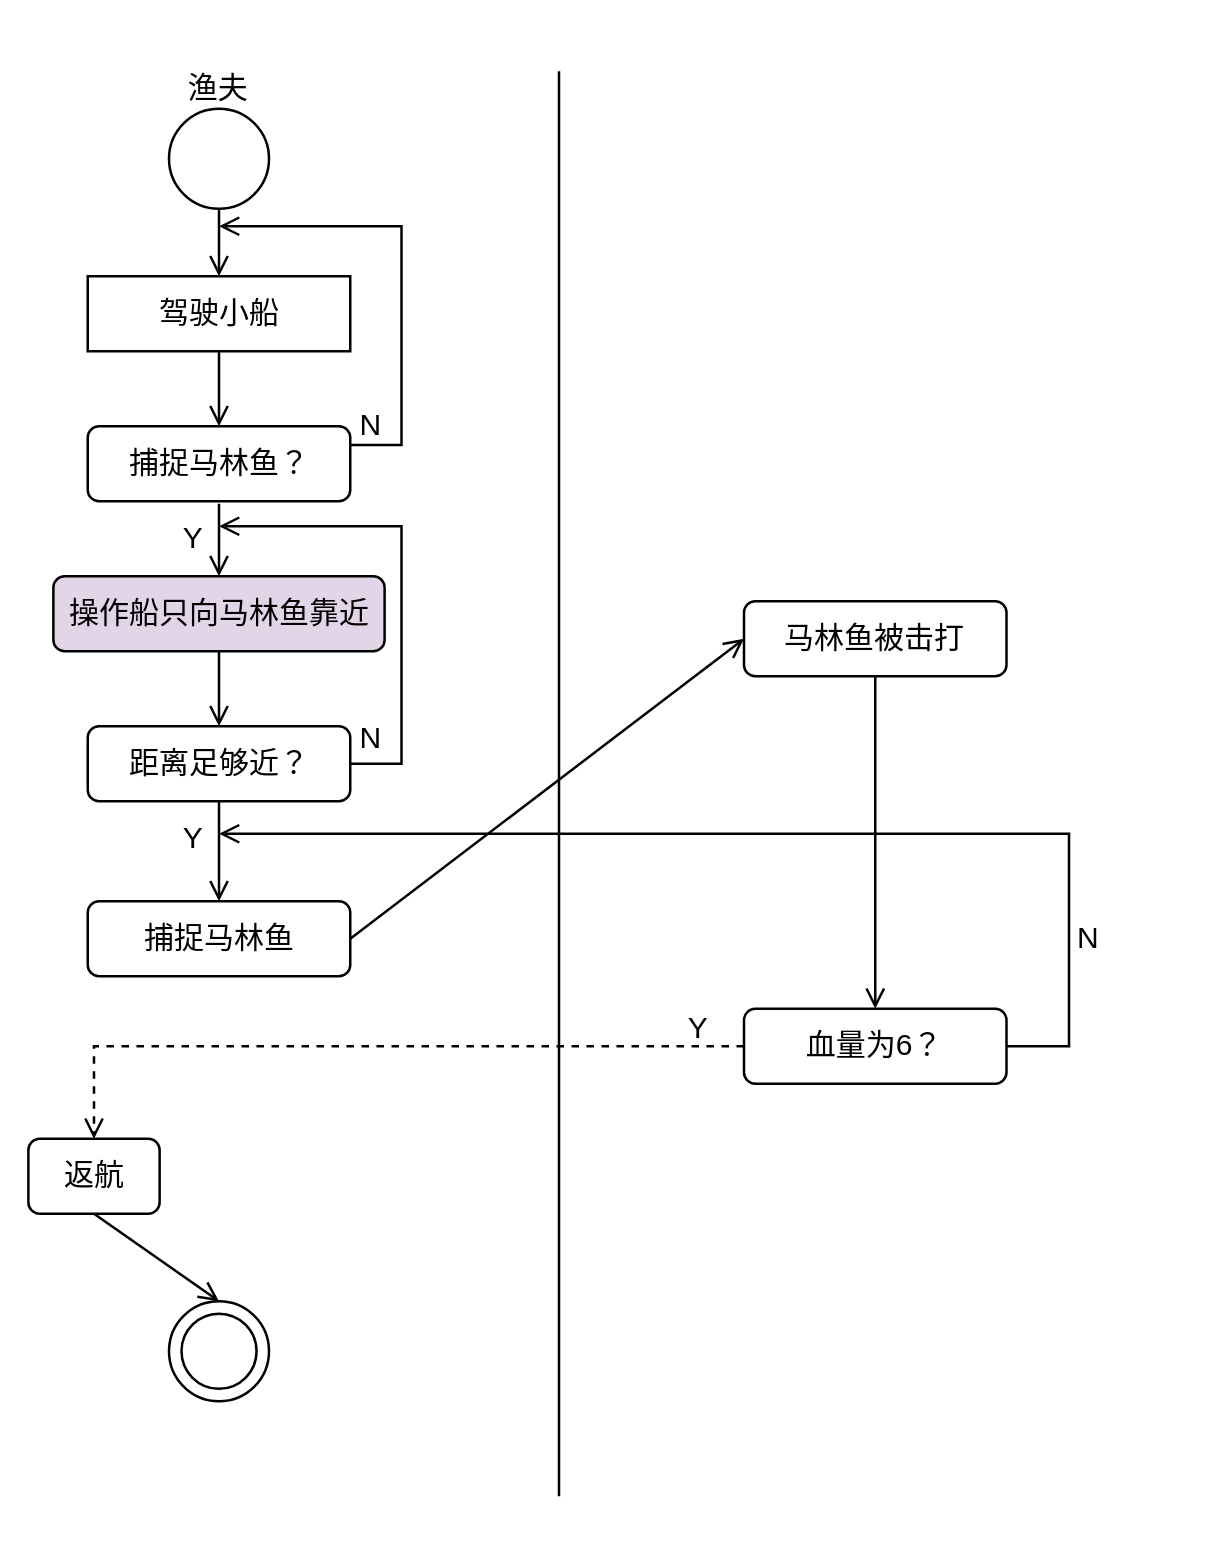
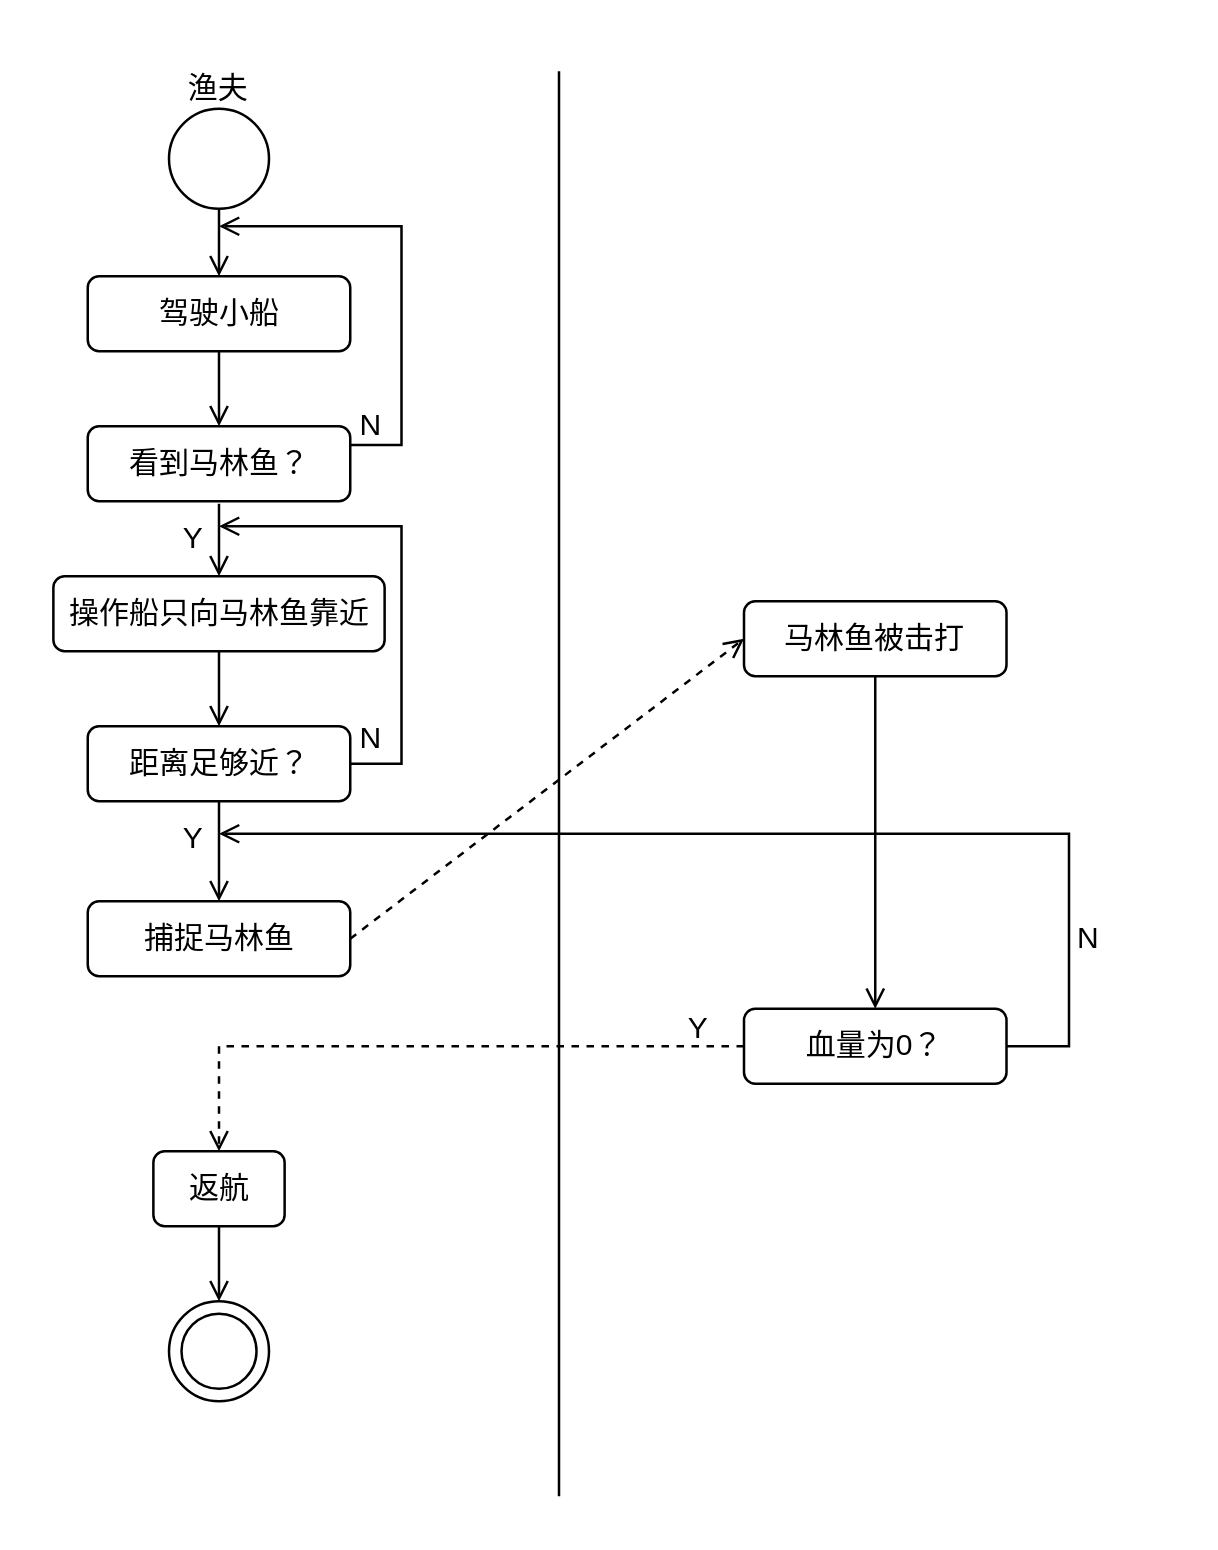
- <mxCell id="6" value="驾驶小船" style="whiteSpace=wrap;html=1;rounded=0;" vertex="1" parent="1"><mxGeometry x="34.5" y="110" width="105" height="30" as="geometry" /></mxCell>
+ <mxCell id="6" value="驾驶小船" style="rounded=1;whiteSpace=wrap;html=1;" vertex="1" parent="1"><mxGeometry x="34.5" y="110" width="105" height="30" as="geometry" /></mxCell>
- <mxCell id="7" value="捕捉马林鱼？" style="rounded=1;whiteSpace=wrap;html=1;" vertex="1" parent="1"><mxGeometry x="34.5" y="170" width="105" height="30" as="geometry" /></mxCell>
+ <mxCell id="7" value="看到马林鱼？" style="rounded=1;whiteSpace=wrap;html=1;" vertex="1" parent="1"><mxGeometry x="34.5" y="170" width="105" height="30" as="geometry" /></mxCell>
- <mxCell id="8" value="操作船只向马林鱼靠近" style="rounded=1;whiteSpace=wrap;html=1;fillColor=#e1d5e7;" vertex="1" parent="1"><mxGeometry x="20.75" y="230" width="132.5" height="30" as="geometry" /></mxCell>
+ <mxCell id="8" value="操作船只向马林鱼靠近" style="rounded=1;whiteSpace=wrap;html=1;" vertex="1" parent="1"><mxGeometry x="20.75" y="230" width="132.5" height="30" as="geometry" /></mxCell>
- <mxCell id="23" style="rounded=0;orthogonalLoop=1;jettySize=auto;html=1;exitX=1;exitY=0.5;exitDx=0;exitDy=0;endArrow=open;endFill=0;entryX=0;entryY=0.5;entryDx=0;entryDy=0;" edge="1" parent="1" source="11" target="13"><mxGeometry relative="1" as="geometry"><mxPoint x="137" y="133" as="sourcePoint" /><mxPoint x="137" y="160" as="targetPoint" /></mxGeometry></mxCell>
+ <mxCell id="23" style="rounded=0;orthogonalLoop=1;jettySize=auto;html=1;exitX=1;exitY=0.5;exitDx=0;exitDy=0;endArrow=open;endFill=0;entryX=0;entryY=0.5;entryDx=0;entryDy=0;dashed=1;" edge="1" parent="1" source="11" target="13"><mxGeometry relative="1" as="geometry"><mxPoint x="137" y="133" as="sourcePoint" /><mxPoint x="137" y="160" as="targetPoint" /></mxGeometry></mxCell>
- <mxCell id="16" value="血量为6？" style="rounded=1;whiteSpace=wrap;html=1;" vertex="1" parent="1"><mxGeometry x="297" y="403" width="105" height="30" as="geometry" /></mxCell>
+ <mxCell id="16" value="血量为0？" style="rounded=1;whiteSpace=wrap;html=1;" vertex="1" parent="1"><mxGeometry x="297" y="403" width="105" height="30" as="geometry" /></mxCell>
- <mxCell id="12" value="返航" style="rounded=1;whiteSpace=wrap;html=1;" vertex="1" parent="1"><mxGeometry x="10.75" y="455" width="52.5" height="30" as="geometry" /></mxCell>
+ <mxCell id="12" value="返航" style="rounded=1;whiteSpace=wrap;html=1;" vertex="1" parent="1"><mxGeometry x="60.75" y="460" width="52.5" height="30" as="geometry" /></mxCell>
